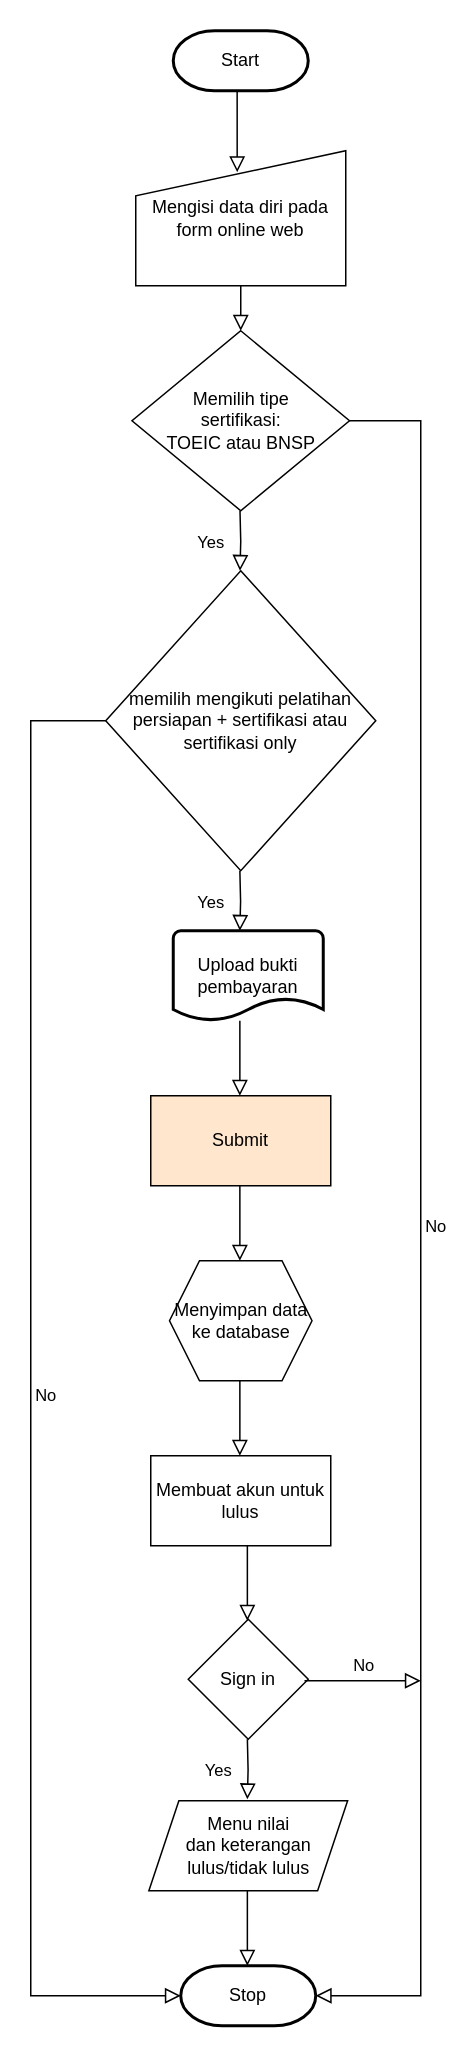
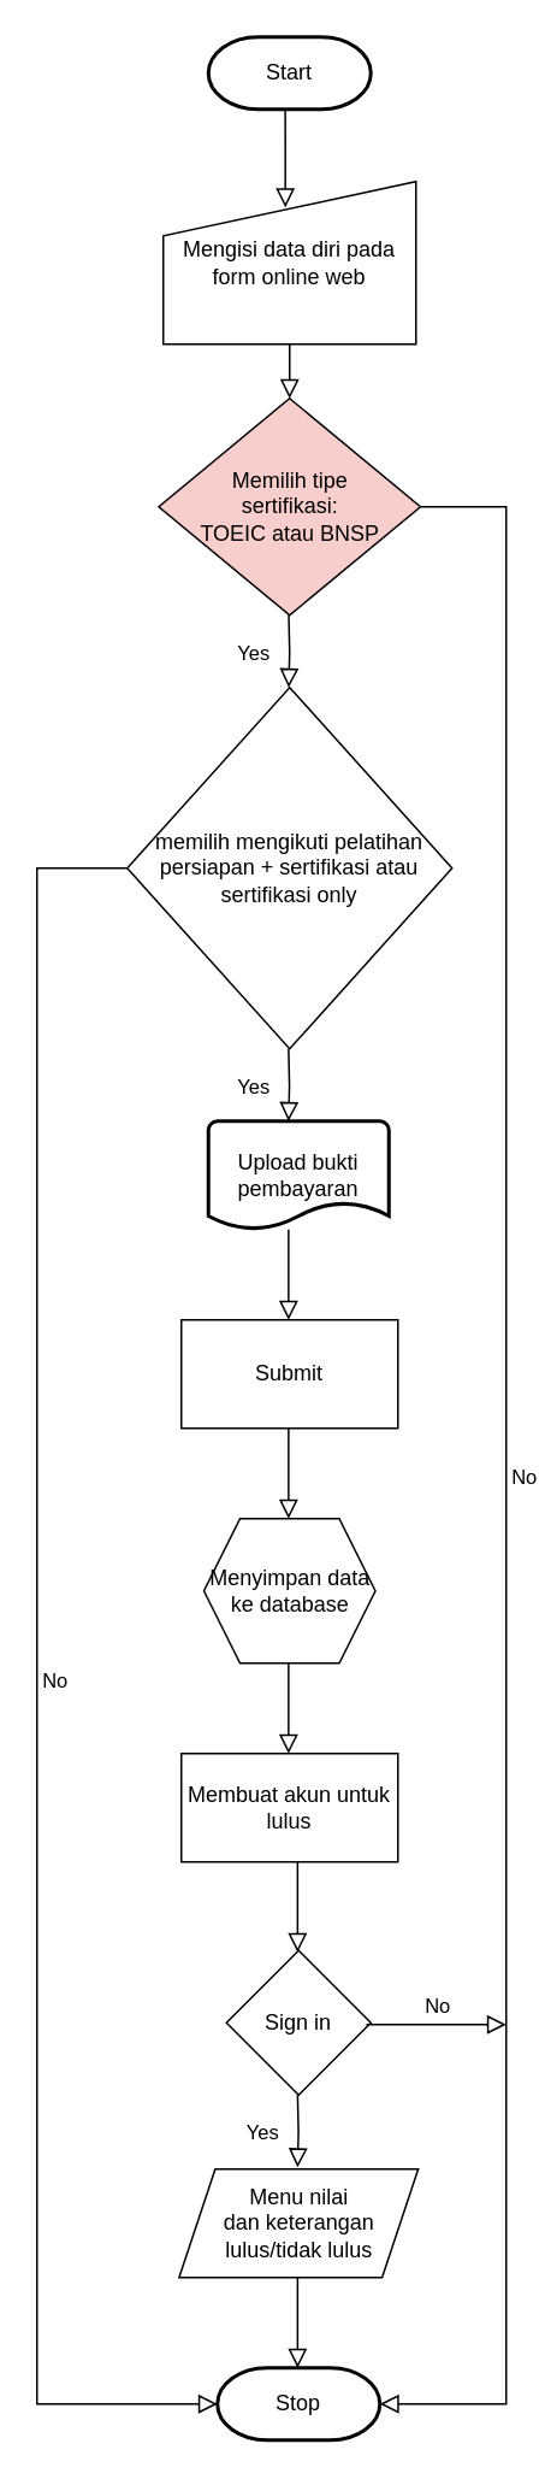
- <mxCell id="6" value="&lt;div&gt;&lt;span&gt;Memilih tipe&lt;/span&gt;&lt;/div&gt;&lt;div&gt;&lt;span&gt;sertifikasi:&lt;/span&gt;&lt;/div&gt;&lt;div&gt;&lt;span&gt;TOEIC atau BNSP&lt;br&gt;&lt;/span&gt;&lt;/div&gt;" style="rhombus;whiteSpace=wrap;html=1;" vertex="1" parent="1"><mxGeometry x="87.5" y="220" width="145" height="120" as="geometry" /></mxCell>
+ <mxCell id="6" value="&lt;div&gt;&lt;span&gt;Memilih tipe&lt;/span&gt;&lt;/div&gt;&lt;div&gt;&lt;span&gt;sertifikasi:&lt;/span&gt;&lt;/div&gt;&lt;div&gt;&lt;span&gt;TOEIC atau BNSP&lt;br&gt;&lt;/span&gt;&lt;/div&gt;" style="rhombus;whiteSpace=wrap;html=1;fillColor=#f8cecc;" vertex="1" parent="1"><mxGeometry x="87.5" y="220" width="145" height="120" as="geometry" /></mxCell>
- <mxCell id="13" value="Submit" style="rounded=0;whiteSpace=wrap;html=1;fillColor=#ffe6cc;" vertex="1" parent="1"><mxGeometry x="100" y="730" width="120" height="60" as="geometry" /></mxCell>
+ <mxCell id="13" value="Submit" style="rounded=0;whiteSpace=wrap;html=1;" vertex="1" parent="1"><mxGeometry x="100" y="730" width="120" height="60" as="geometry" /></mxCell>
